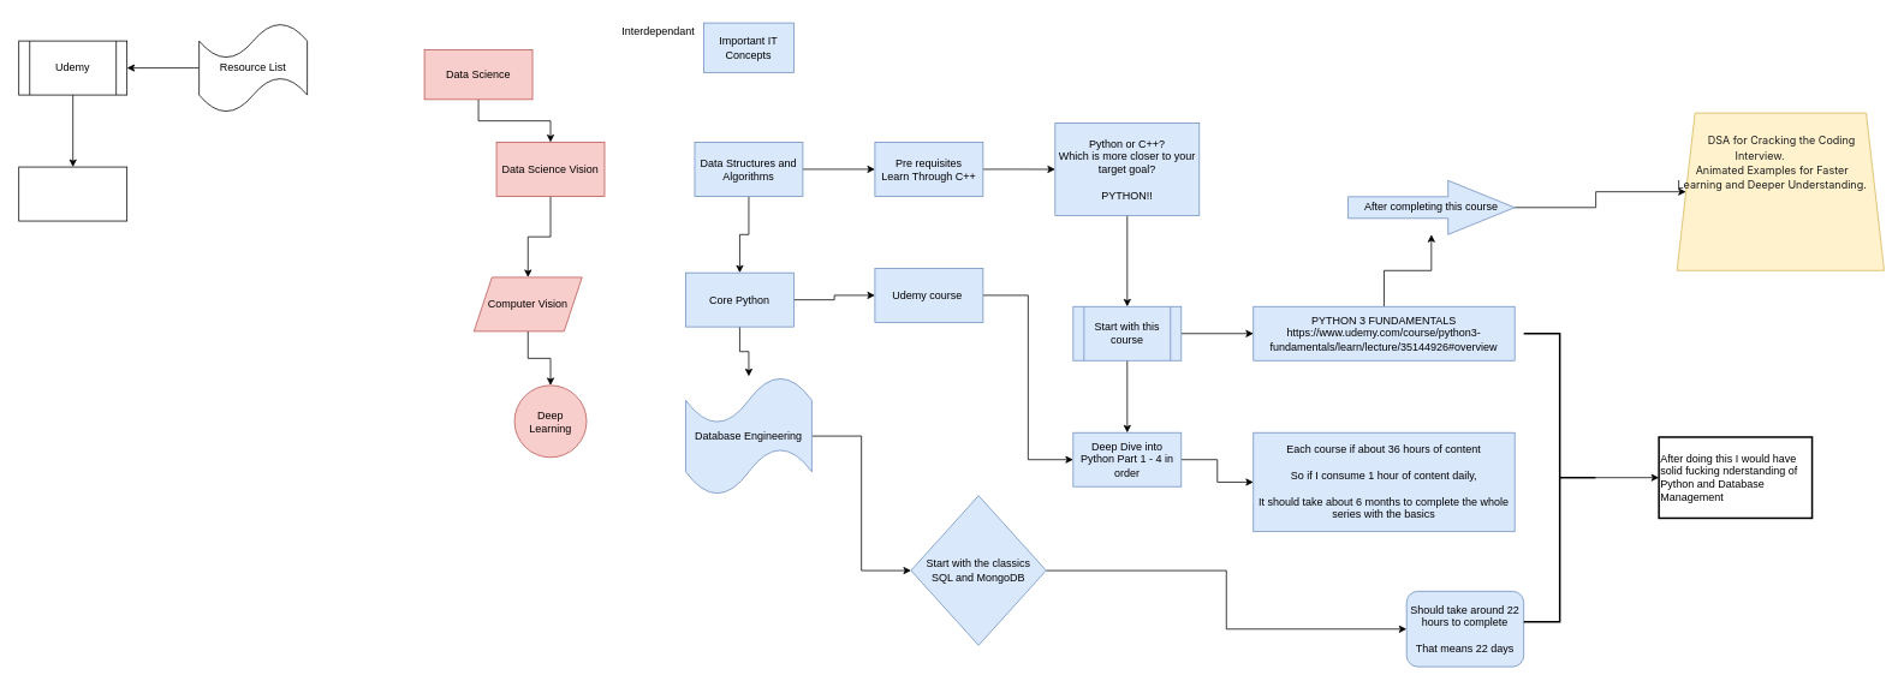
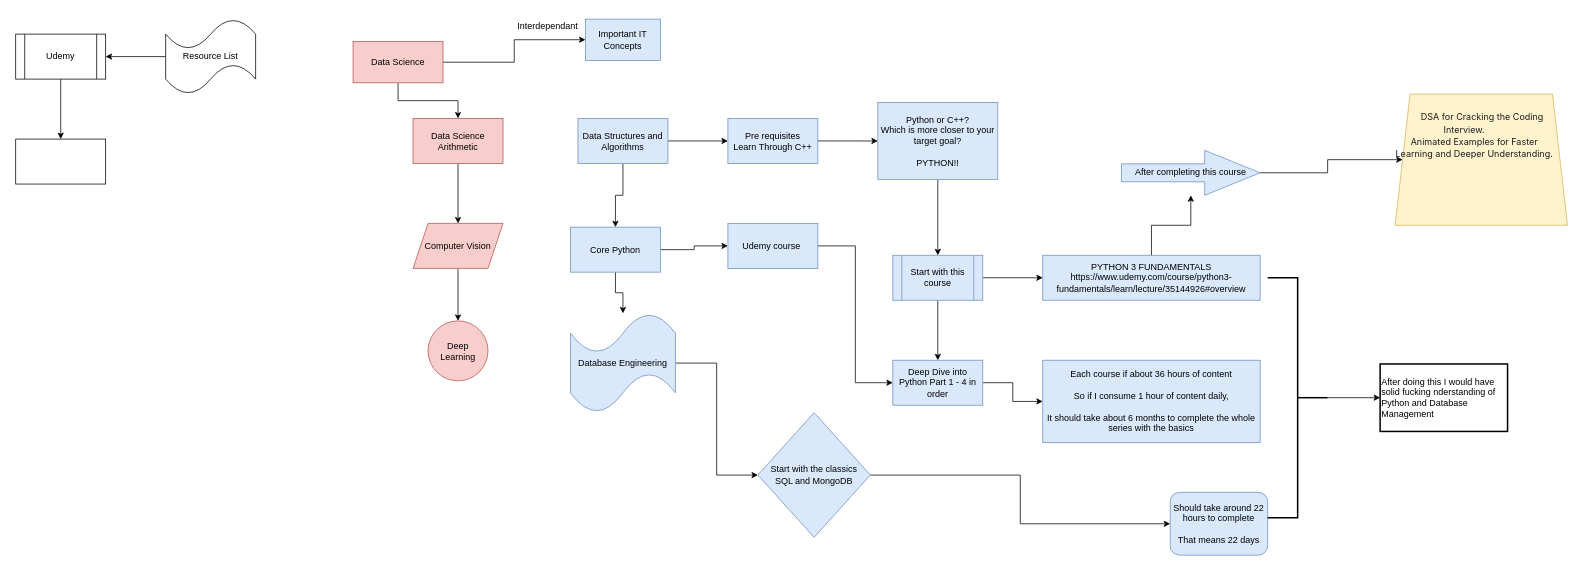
+ <mxCell id="4" value="" style="edgeStyle=orthogonalEdgeStyle;rounded=0;orthogonalLoop=1;jettySize=auto;html=1;" parent="1" source="5" target="2" edge="1"><mxGeometry relative="1" as="geometry" /></mxCell>
- <mxCell id="17" value="Data Science Vision" style="whiteSpace=wrap;html=1;fillColor=#f8cecc;strokeColor=#b85450;gradientColor=none;rounded=0;" parent="1" vertex="1"><mxGeometry x="550" y="157.5" width="120" height="60" as="geometry" /></mxCell>
+ <mxCell id="17" value="Data Science Arithmetic" style="whiteSpace=wrap;html=1;fillColor=#f8cecc;strokeColor=#b85450;gradientColor=none;rounded=0;" parent="1" vertex="1"><mxGeometry x="550" y="157.5" width="120" height="60" as="geometry" /></mxCell>
- <mxCell id="19" value="Computer Vision" style="shape=parallelogram;perimeter=parallelogramPerimeter;whiteSpace=wrap;html=1;fixedSize=1;fillColor=#f8cecc;strokeColor=#b85450;gradientColor=none;rounded=0;" parent="1" vertex="1"><mxGeometry x="525" y="307.5" width="120" height="60" as="geometry" /></mxCell>
+ <mxCell id="19" value="Computer Vision" style="shape=parallelogram;perimeter=parallelogramPerimeter;whiteSpace=wrap;html=1;fixedSize=1;fillColor=#f8cecc;strokeColor=#b85450;gradientColor=none;rounded=0;" parent="1" vertex="1"><mxGeometry x="550" y="297.5" width="120" height="60" as="geometry" /></mxCell>
